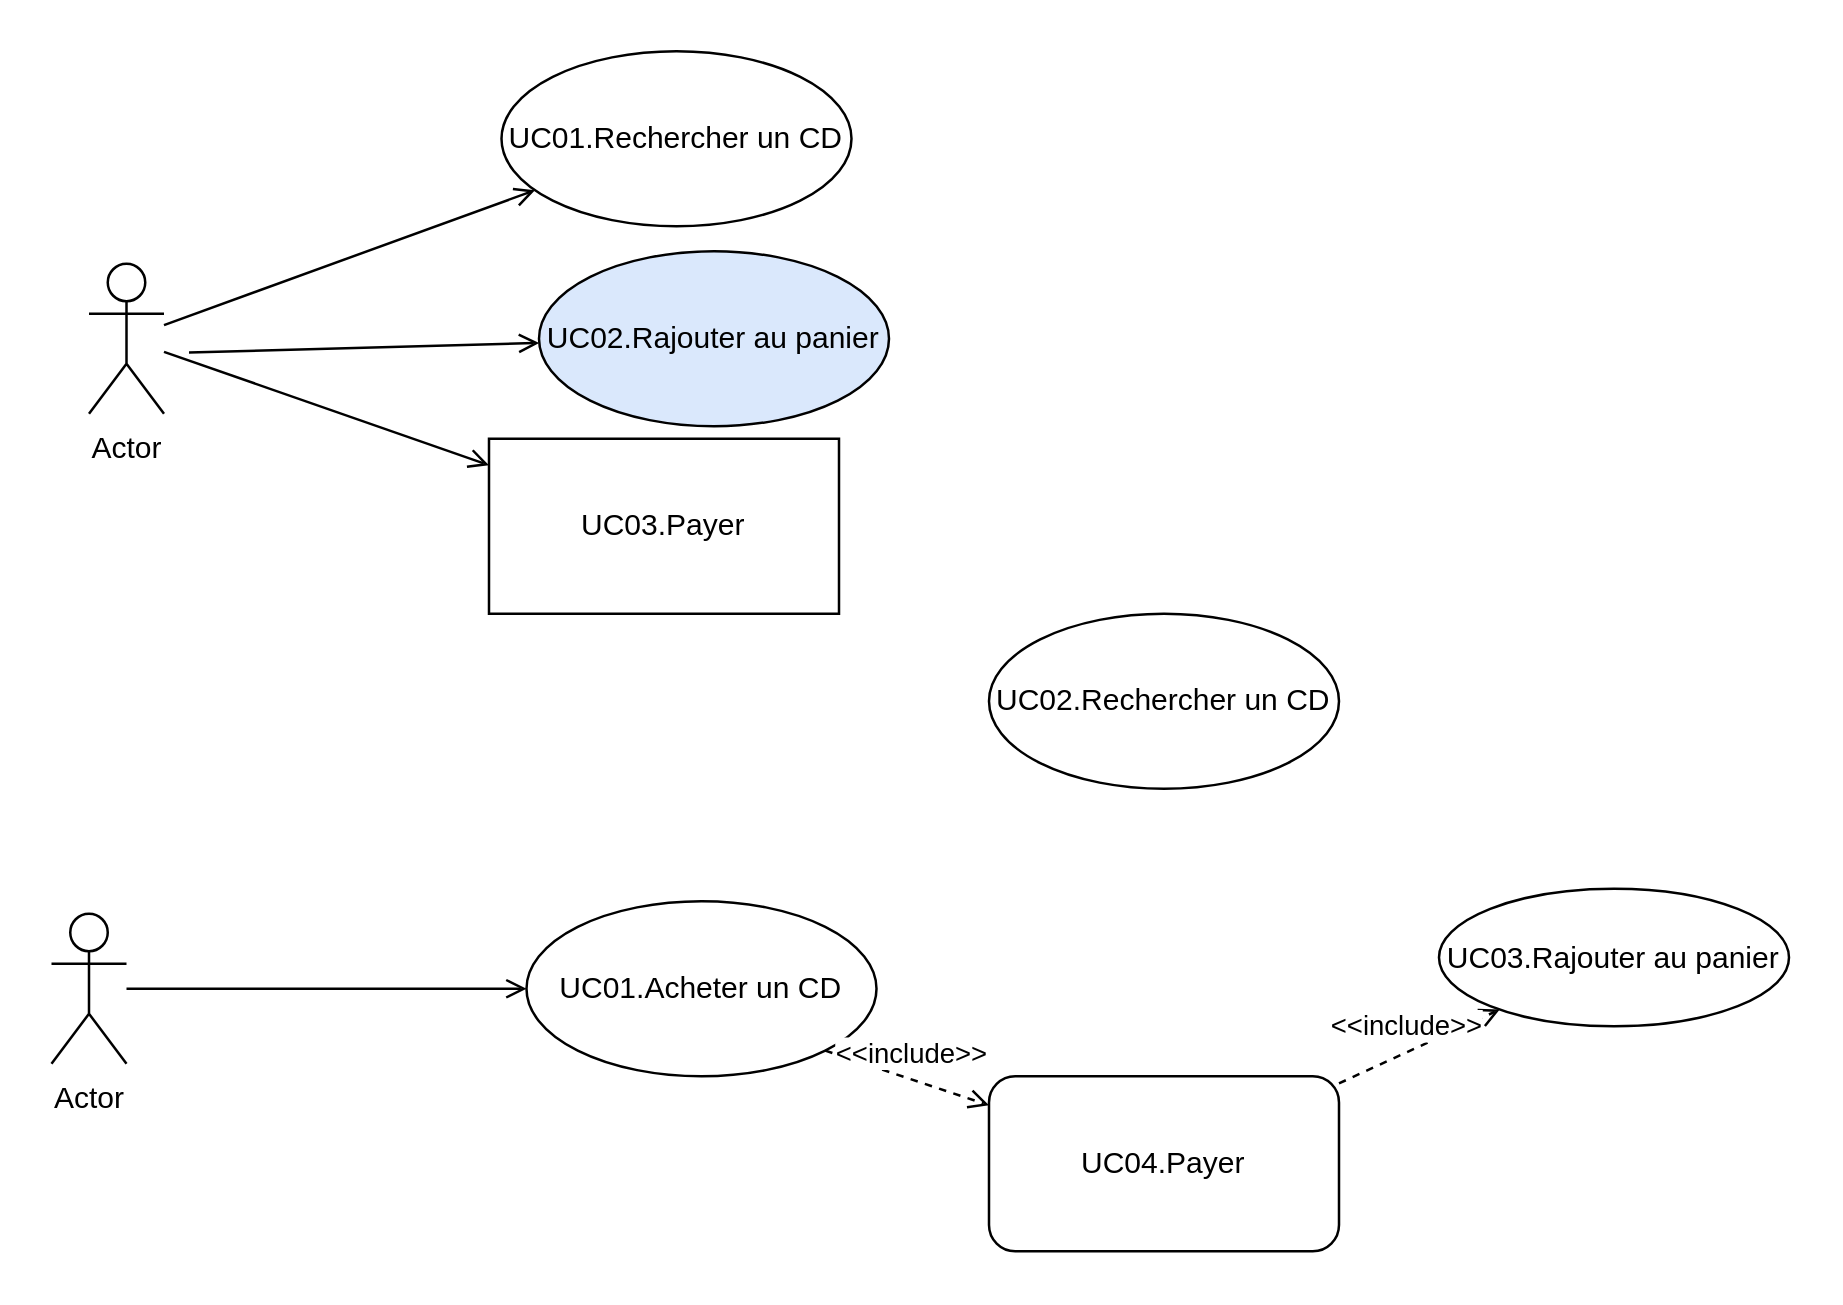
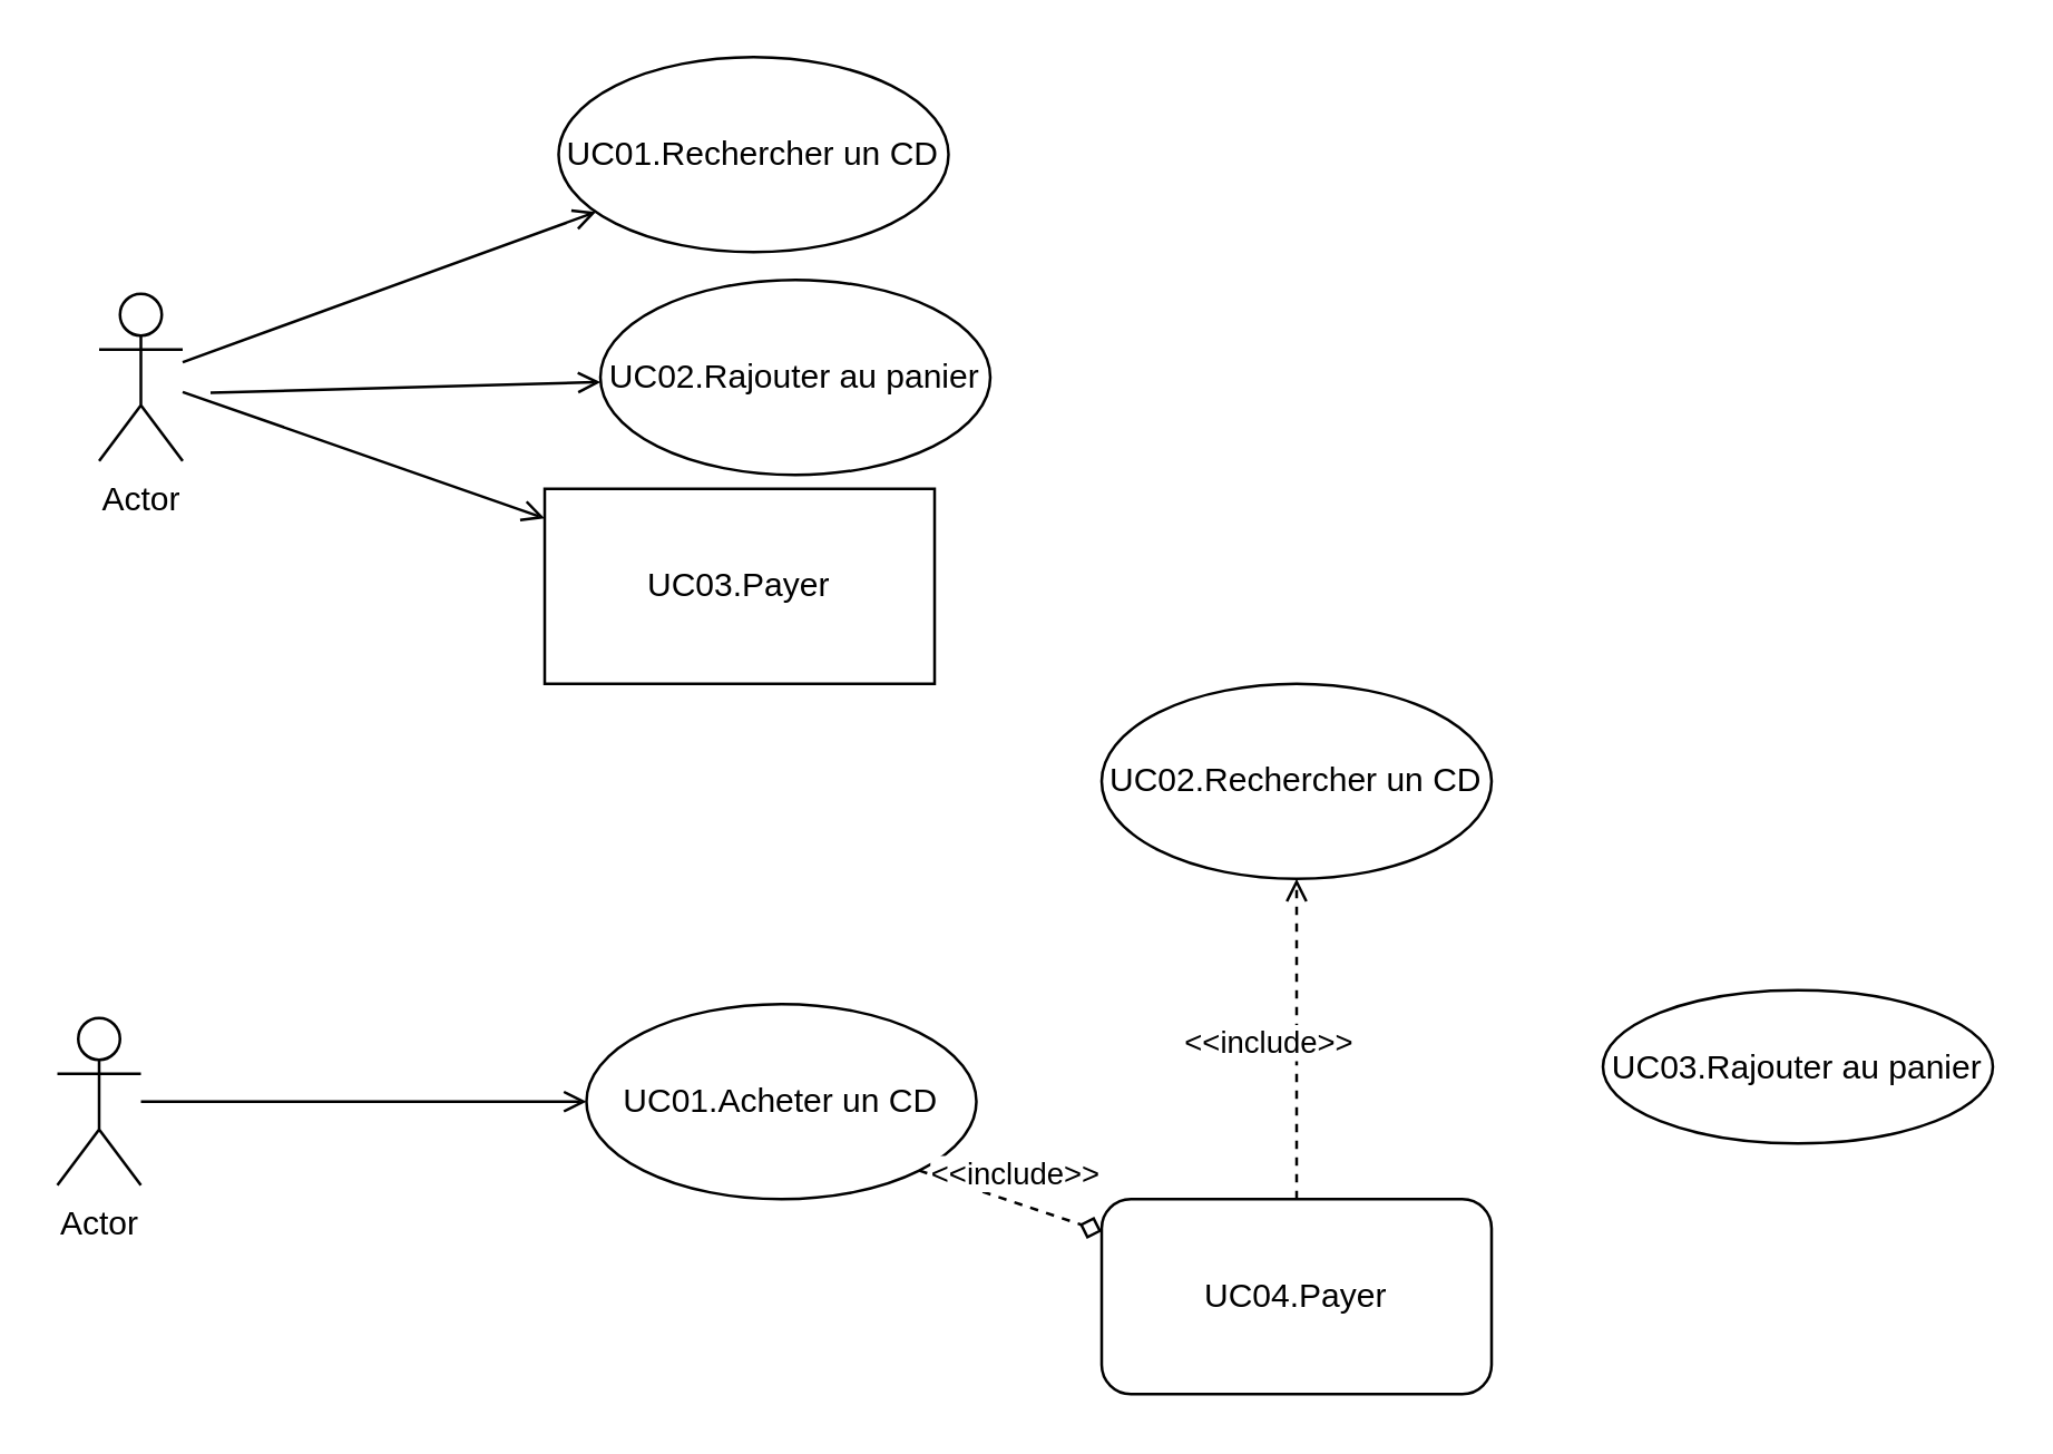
- <mxCell id="12" value="UC02.Rajouter au panier" style="ellipse;whiteSpace=wrap;html=1;fillColor=#dae8fc;" vertex="1" parent="1"><mxGeometry x="215" y="100" width="140" height="70" as="geometry" /></mxCell>
+ <mxCell id="12" value="UC02.Rajouter au panier" style="ellipse;whiteSpace=wrap;html=1;" vertex="1" parent="1"><mxGeometry x="215" y="100" width="140" height="70" as="geometry" /></mxCell>
- <mxCell id="6" value="&amp;lt;&amp;lt;include&amp;gt;&amp;gt;" style="endArrow=open;html=1;endFill=0;dashed=1;" edge="1" parent="1" source="8" target="5"><mxGeometry x="-0.032" y="10" width="50" height="50" relative="1" as="geometry"><mxPoint x="220" y="480" as="sourcePoint" /><mxPoint x="530" y="480" as="targetPoint" /><mxPoint as="offset" /></mxGeometry></mxCell>
+ <mxCell id="6" value="&amp;lt;&amp;lt;include&amp;gt;&amp;gt;" style="endArrow=open;html=1;endFill=0;dashed=1;" edge="1" parent="1" source="8" target="7"><mxGeometry x="-0.032" y="10" width="50" height="50" relative="1" as="geometry"><mxPoint x="220" y="480" as="sourcePoint" /><mxPoint x="530" y="480" as="targetPoint" /><mxPoint as="offset" /></mxGeometry></mxCell>
- <mxCell id="9" value="&amp;lt;&amp;lt;include&amp;gt;&amp;gt;" style="endArrow=open;html=1;endFill=0;dashed=1;exitX=1;exitY=1;exitDx=0;exitDy=0;" edge="1" parent="1" source="4" target="8"><mxGeometry x="-0.032" y="10" width="50" height="50" relative="1" as="geometry"><mxPoint x="620" y="330" as="sourcePoint" /><mxPoint x="466.752" y="292.521" as="targetPoint" /><mxPoint as="offset" /><Array as="points" /></mxGeometry></mxCell>
+ <mxCell id="9" value="&amp;lt;&amp;lt;include&amp;gt;&amp;gt;" style="endArrow=diamond;html=1;endFill=0;dashed=1;exitX=1;exitY=1;exitDx=0;exitDy=0;" edge="1" parent="1" source="4" target="8"><mxGeometry x="-0.032" y="10" width="50" height="50" relative="1" as="geometry"><mxPoint x="620" y="330" as="sourcePoint" /><mxPoint x="466.752" y="292.521" as="targetPoint" /><mxPoint as="offset" /><Array as="points" /></mxGeometry></mxCell>
